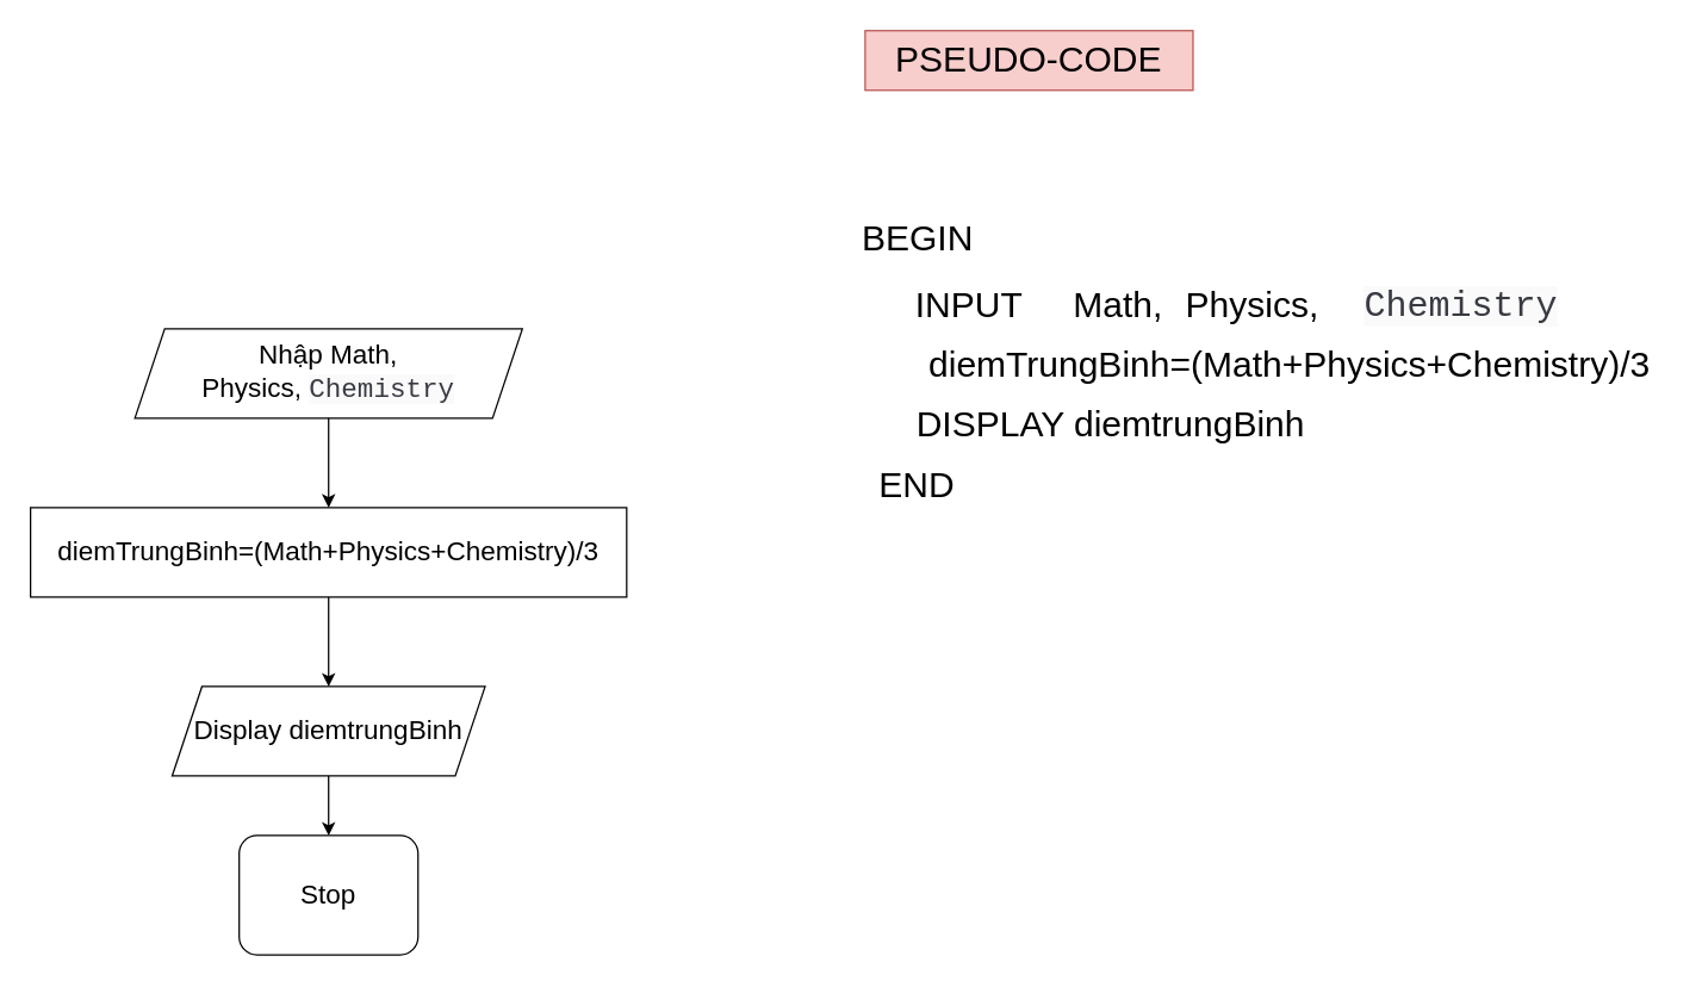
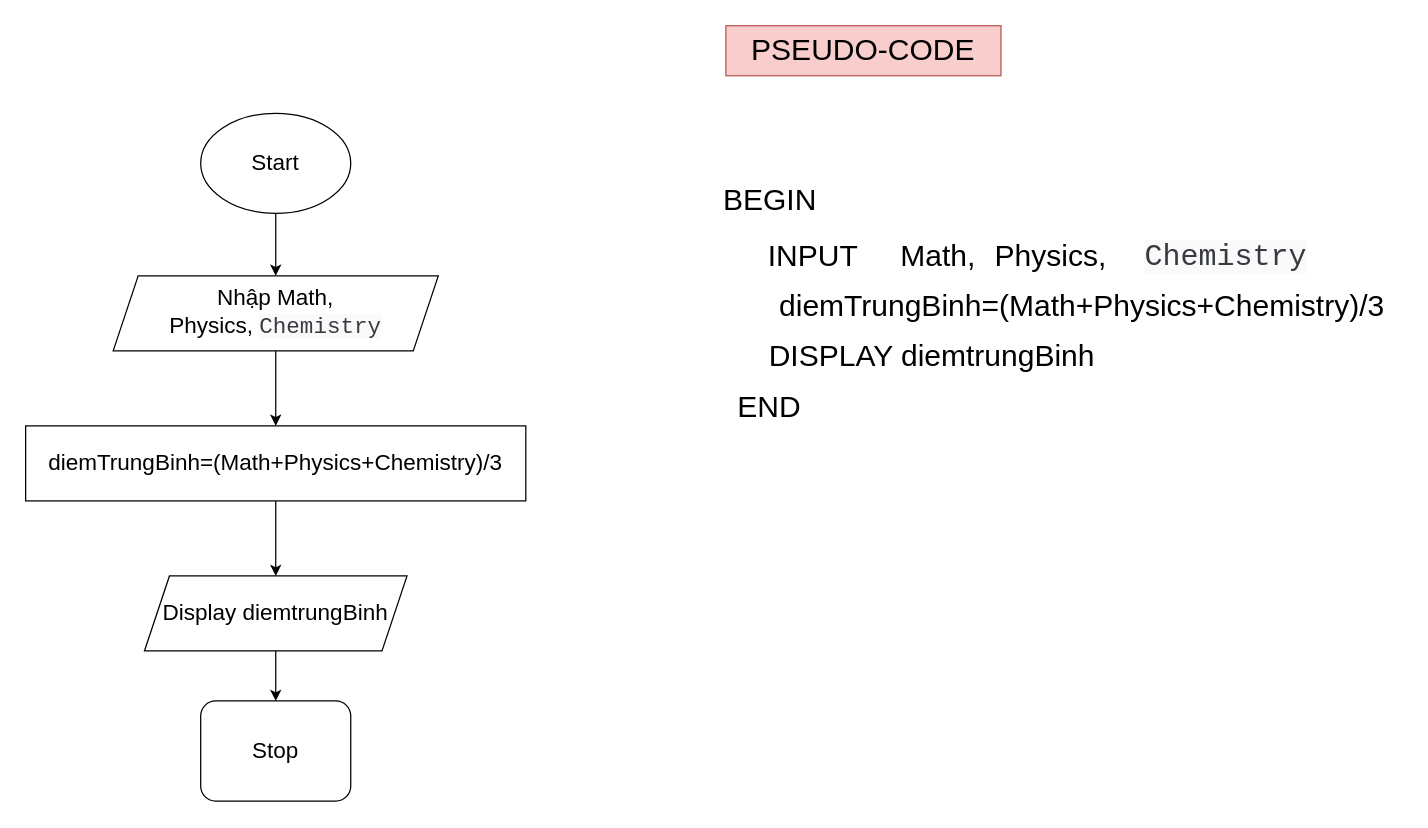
+ <mxCell id="2" value="&lt;font style=&quot;font-size: 18px;&quot;&gt;Start&lt;/font&gt;" style="ellipse;whiteSpace=wrap;html=1;" parent="1" vertex="1"><mxGeometry x="160" y="90" width="120" height="80" as="geometry" /></mxCell>
+ <mxCell id="10" value="" style="endArrow=classic;html=1;rounded=0;fontSize=18;exitX=0.5;exitY=1;exitDx=0;exitDy=0;" parent="1" source="2" target="3" edge="1"><mxGeometry width="50" height="50" relative="1" as="geometry"><mxPoint x="280" y="350" as="sourcePoint" /><mxPoint x="330" y="300" as="targetPoint" /></mxGeometry></mxCell>
